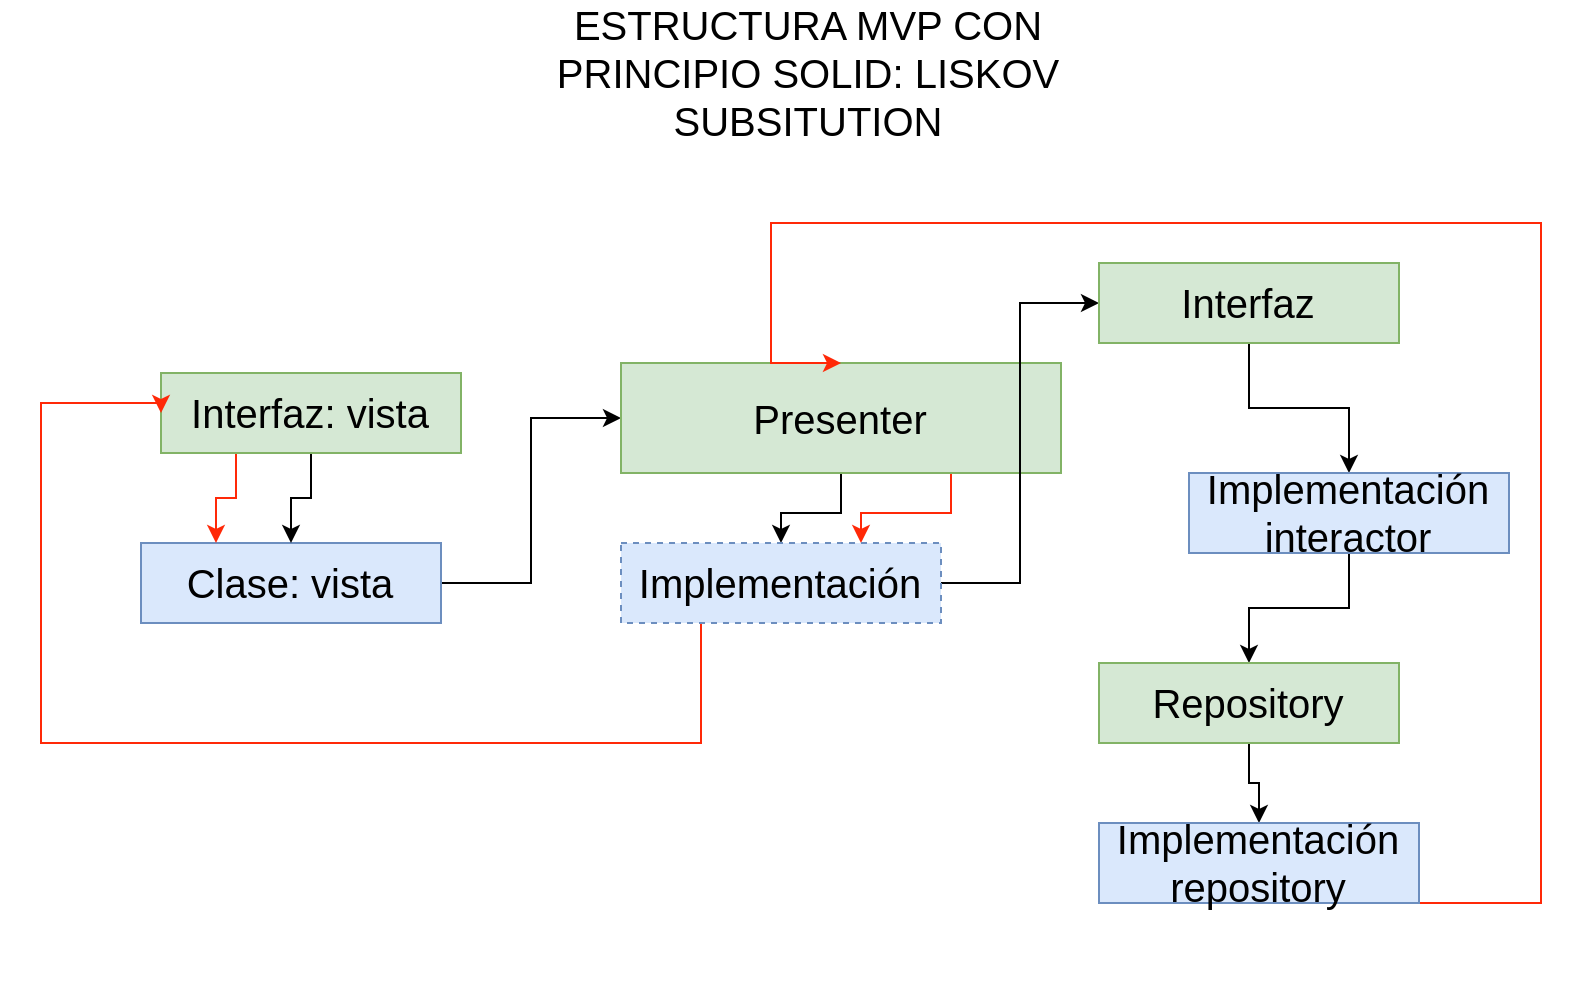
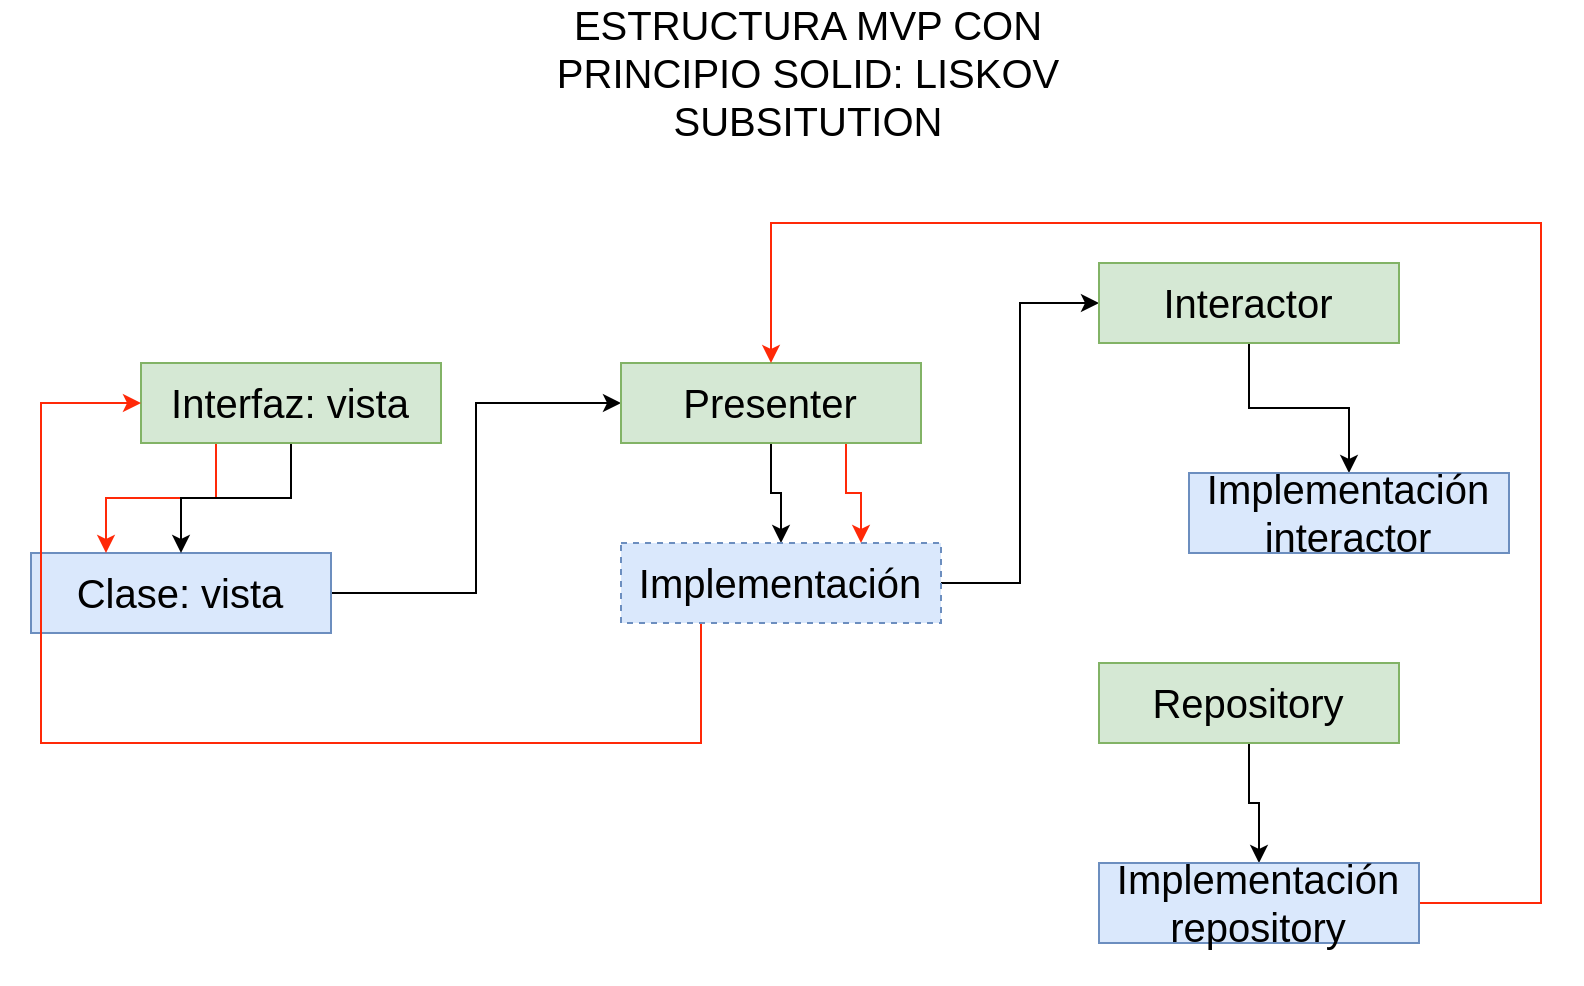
- <mxCell id="15" value="Interfaz" style="rounded=0;whiteSpace=wrap;html=1;fontSize=20;fillColor=#d5e8d4;strokeColor=#82b366;" vertex="1" parent="1"><mxGeometry x="549" y="130" width="150" height="40" as="geometry" /></mxCell>
+ <mxCell id="15" value="Interactor" style="rounded=0;whiteSpace=wrap;html=1;fontSize=20;fillColor=#d5e8d4;strokeColor=#82b366;" vertex="1" parent="1"><mxGeometry x="549" y="130" width="150" height="40" as="geometry" /></mxCell>
- <mxCell id="7" value="Interfaz: vista" style="rounded=0;whiteSpace=wrap;html=1;fontSize=20;fillColor=#d5e8d4;strokeColor=#82b366;" vertex="1" parent="1"><mxGeometry x="80" y="185" width="150" height="40" as="geometry" /></mxCell>
+ <mxCell id="7" value="Interfaz: vista" style="rounded=0;whiteSpace=wrap;html=1;fontSize=20;fillColor=#d5e8d4;strokeColor=#82b366;" vertex="1" parent="1"><mxGeometry x="70" y="180" width="150" height="40" as="geometry" /></mxCell>
- <mxCell id="10" value="Presenter" style="rounded=0;whiteSpace=wrap;html=1;fontSize=20;fillColor=#d5e8d4;strokeColor=#82b366;" vertex="1" parent="1"><mxGeometry x="310" y="180" width="220" height="55" as="geometry" /></mxCell>
+ <mxCell id="10" value="Presenter" style="rounded=0;whiteSpace=wrap;html=1;fontSize=20;fillColor=#d5e8d4;strokeColor=#82b366;" vertex="1" parent="1"><mxGeometry x="310" y="180" width="150" height="40" as="geometry" /></mxCell>
- <mxCell id="4" value="Clase: vista" style="rounded=0;whiteSpace=wrap;html=1;fontSize=20;fillColor=#dae8fc;strokeColor=#6c8ebf;" vertex="1" parent="1"><mxGeometry x="70" y="270" width="150" height="40" as="geometry" /></mxCell>
+ <mxCell id="4" value="Clase: vista" style="rounded=0;whiteSpace=wrap;html=1;fontSize=20;fillColor=#dae8fc;strokeColor=#6c8ebf;" vertex="1" parent="1"><mxGeometry x="15" y="275" width="150" height="40" as="geometry" /></mxCell>
- <mxCell id="16" value="" style="edgeStyle=orthogonalEdgeStyle;rounded=0;orthogonalLoop=1;jettySize=auto;html=1;fontSize=20;" edge="1" parent="1" source="17" target="19"><mxGeometry relative="1" as="geometry" /></mxCell>
- <mxCell id="21" value="Implementación repository" style="rounded=0;whiteSpace=wrap;html=1;fontSize=20;fillColor=#dae8fc;strokeColor=#6c8ebf;" vertex="1" parent="1"><mxGeometry x="549" y="410" width="160" height="40" as="geometry" /></mxCell>
+ <mxCell id="21" value="Implementación repository" style="rounded=0;whiteSpace=wrap;html=1;fontSize=20;fillColor=#dae8fc;strokeColor=#6c8ebf;" vertex="1" parent="1"><mxGeometry x="549" y="430" width="160" height="40" as="geometry" /></mxCell>
